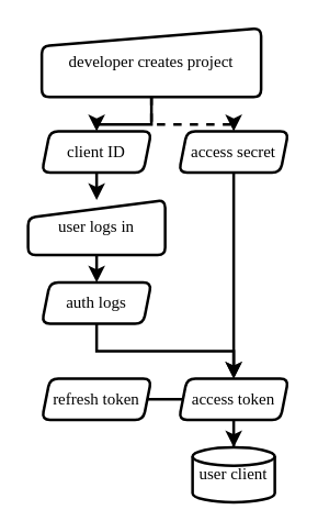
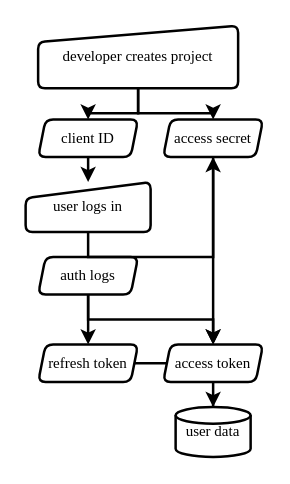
- <mxCell id="17" style="edgeStyle=orthogonalEdgeStyle;rounded=0;orthogonalLoop=1;jettySize=auto;html=1;exitX=0.5;exitY=1;exitDx=0;exitDy=0;entryX=0.5;entryY=0;entryDx=0;entryDy=0;fontFamily=Titillium Web;fontSource=https%3A%2F%2Ffonts.googleapis.com%2Fcss%3Ffamily%3DTitillium%2BWeb;strokeWidth=2;dashed=1;" edge="1" parent="1" source="18" target="5"><mxGeometry relative="1" as="geometry" /></mxCell>
+ <mxCell id="17" style="edgeStyle=orthogonalEdgeStyle;rounded=0;orthogonalLoop=1;jettySize=auto;html=1;exitX=0.5;exitY=1;exitDx=0;exitDy=0;entryX=0.5;entryY=0;entryDx=0;entryDy=0;fontFamily=Titillium Web;fontSource=https%3A%2F%2Ffonts.googleapis.com%2Fcss%3Ffamily%3DTitillium%2BWeb;strokeWidth=2;" edge="1" parent="1" source="18" target="5"><mxGeometry relative="1" as="geometry" /></mxCell>
- <mxCell id="14" style="edgeStyle=orthogonalEdgeStyle;rounded=0;orthogonalLoop=1;jettySize=auto;html=1;exitX=0.5;exitY=1;exitDx=0;exitDy=0;entryX=0.5;entryY=0;entryDx=0;entryDy=0;fontFamily=Titillium Web;fontSource=https%3A%2F%2Ffonts.googleapis.com%2Fcss%3Ffamily%3DTitillium%2BWeb;strokeWidth=2;" edge="1" parent="1" source="15" target="8"><mxGeometry relative="1" as="geometry" /></mxCell>
+ <mxCell id="14" style="edgeStyle=orthogonalEdgeStyle;rounded=0;orthogonalLoop=1;jettySize=auto;html=1;exitX=0.5;exitY=1;exitDx=0;exitDy=0;fontFamily=Titillium Web;fontSource=https%3A%2F%2Ffonts.googleapis.com%2Fcss%3Ffamily%3DTitillium%2BWeb;strokeWidth=2;" edge="1" parent="1" source="15" target="5"><mxGeometry relative="1" as="geometry" /></mxCell>
+ <mxCell id="6" style="edgeStyle=orthogonalEdgeStyle;rounded=0;orthogonalLoop=1;jettySize=auto;html=1;exitX=0.5;exitY=1;exitDx=0;exitDy=0;entryX=0.5;entryY=0;entryDx=0;entryDy=0;fontFamily=Titillium Web;fontSource=https%3A%2F%2Ffonts.googleapis.com%2Fcss%3Ffamily%3DTitillium%2BWeb;strokeWidth=2;" edge="1" parent="1" source="8" target="10"><mxGeometry relative="1" as="geometry" /></mxCell>
- <mxCell id="13" value="user client" style="strokeWidth=2;html=1;shape=mxgraph.flowchart.database;whiteSpace=wrap;fontFamily=Titillium Web;fontSource=https%3A%2F%2Ffonts.googleapis.com%2Fcss%3Ffamily%3DTitillium%2BWeb;" vertex="1" parent="1"><mxGeometry x="140" y="325" width="60" height="40" as="geometry" /></mxCell>
+ <mxCell id="13" value="user data" style="strokeWidth=2;html=1;shape=mxgraph.flowchart.database;whiteSpace=wrap;fontFamily=Titillium Web;fontSource=https%3A%2F%2Ffonts.googleapis.com%2Fcss%3Ffamily%3DTitillium%2BWeb;" vertex="1" parent="1"><mxGeometry x="140" y="325" width="60" height="40" as="geometry" /></mxCell>
